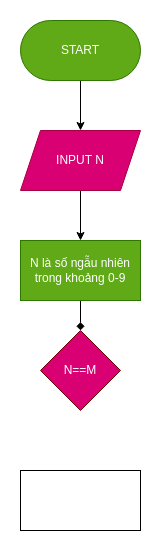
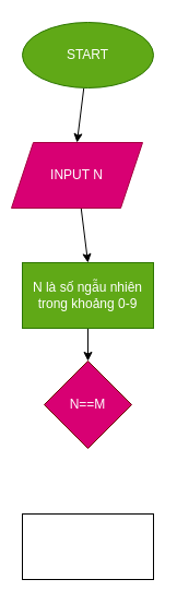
- <mxCell id="3" value="START" style="rounded=1;whiteSpace=wrap;html=1;arcSize=50;fillColor=#60a917;fontColor=#ffffff;strokeColor=#2D7600;" vertex="1" parent="1"><mxGeometry x="20" y="20" width="120" height="60" as="geometry" /></mxCell>
+ <mxCell id="3" value="START" style="ellipse;whiteSpace=wrap;html=1;arcSize=50;fillColor=#60a917;fontColor=#ffffff;strokeColor=#2D7600;" vertex="1" parent="1"><mxGeometry x="20" y="20" width="120" height="60" as="geometry" /></mxCell>
- <mxCell id="5" value="INPUT N" style="shape=parallelogram;perimeter=parallelogramPerimeter;whiteSpace=wrap;html=1;fixedSize=1;fillColor=#d80073;fontColor=#ffffff;strokeColor=#A50040;" vertex="1" parent="1"><mxGeometry x="20" y="130" width="120" height="60" as="geometry" /></mxCell>
+ <mxCell id="5" value="INPUT N" style="shape=parallelogram;perimeter=parallelogramPerimeter;whiteSpace=wrap;html=1;fixedSize=1;fillColor=#d80073;fontColor=#ffffff;strokeColor=#A50040;" vertex="1" parent="1"><mxGeometry x="10" y="130" width="120" height="60" as="geometry" /></mxCell>
- <mxCell id="6" style="edgeStyle=none;html=1;entryX=0.5;entryY=0;entryDx=0;entryDy=0;endArrow=diamond;" edge="1" parent="1" source="7" target="8"><mxGeometry relative="1" as="geometry" /></mxCell>
+ <mxCell id="6" style="edgeStyle=none;html=1;entryX=0.5;entryY=0;entryDx=0;entryDy=0;" edge="1" parent="1" source="7" target="8"><mxGeometry relative="1" as="geometry" /></mxCell>
